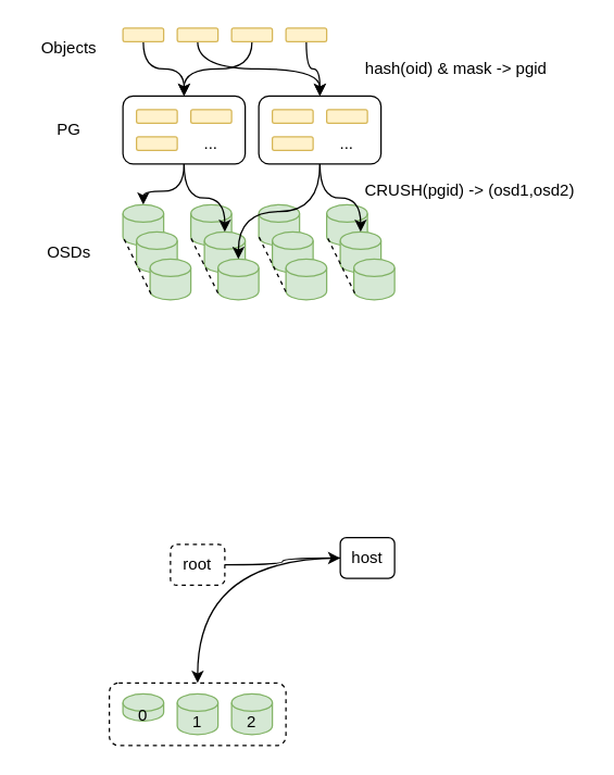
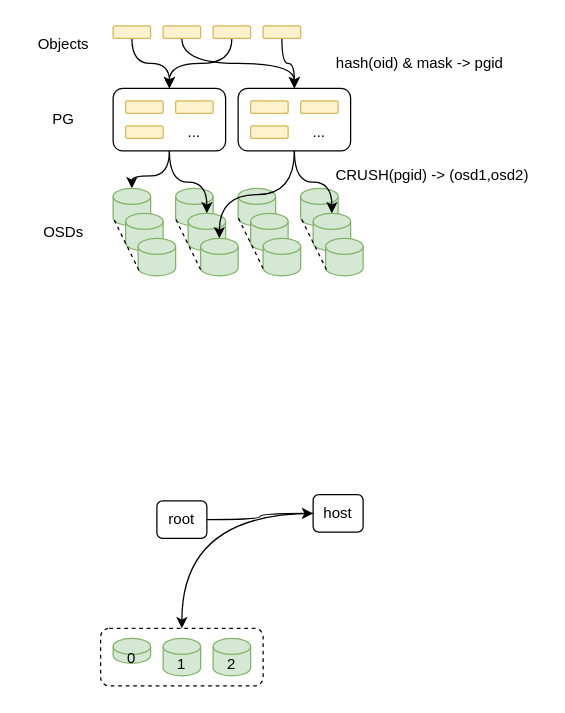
- <mxCell id="52" value="root" style="rounded=1;whiteSpace=wrap;html=1;dashed=1;" vertex="1" parent="1"><mxGeometry x="125" y="400" width="40" height="30" as="geometry" /></mxCell>
+ <mxCell id="52" value="root" style="rounded=1;whiteSpace=wrap;html=1;" vertex="1" parent="1"><mxGeometry x="125" y="400" width="40" height="30" as="geometry" /></mxCell>
